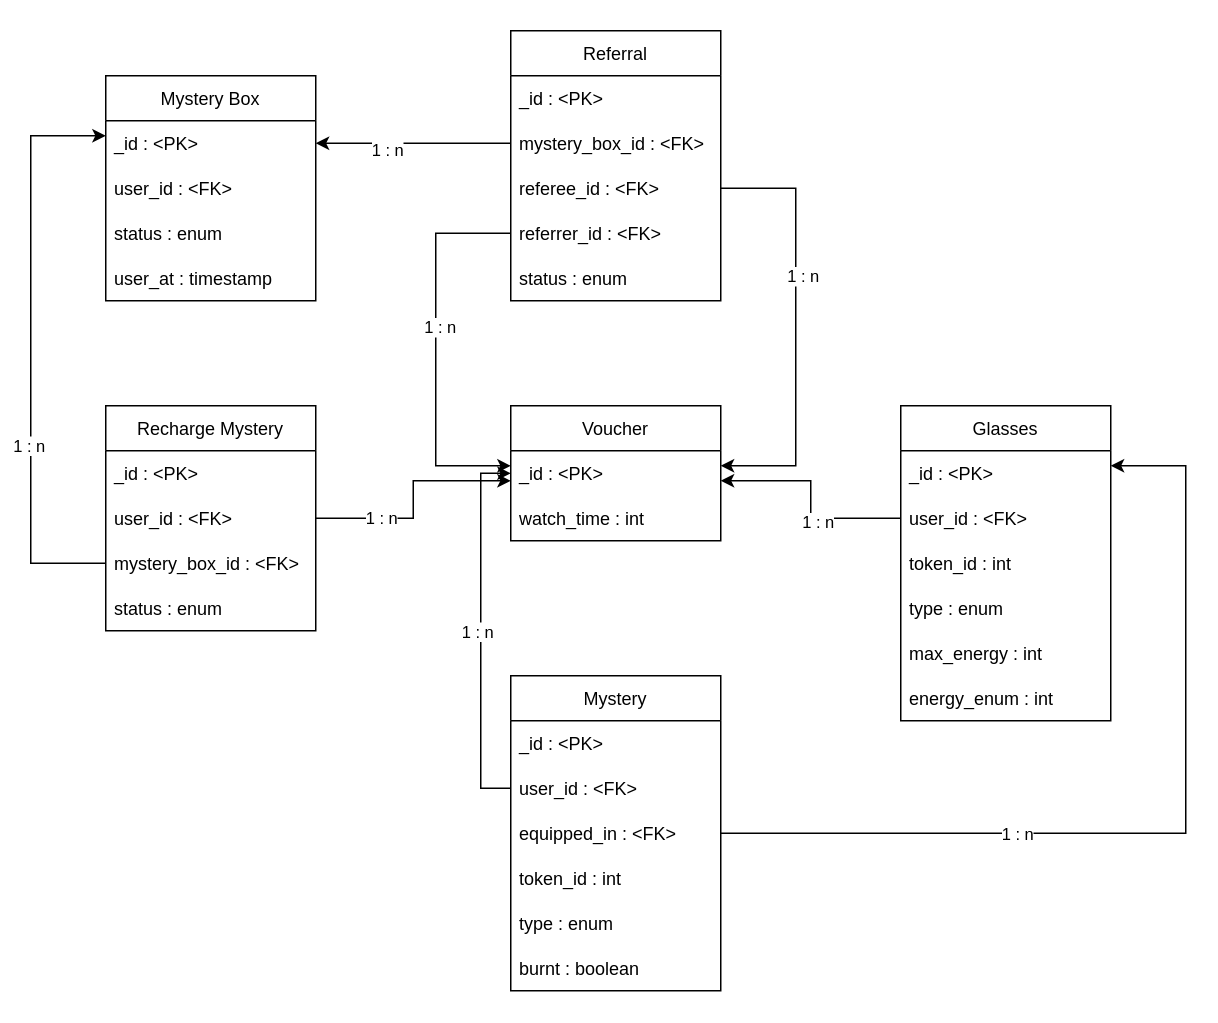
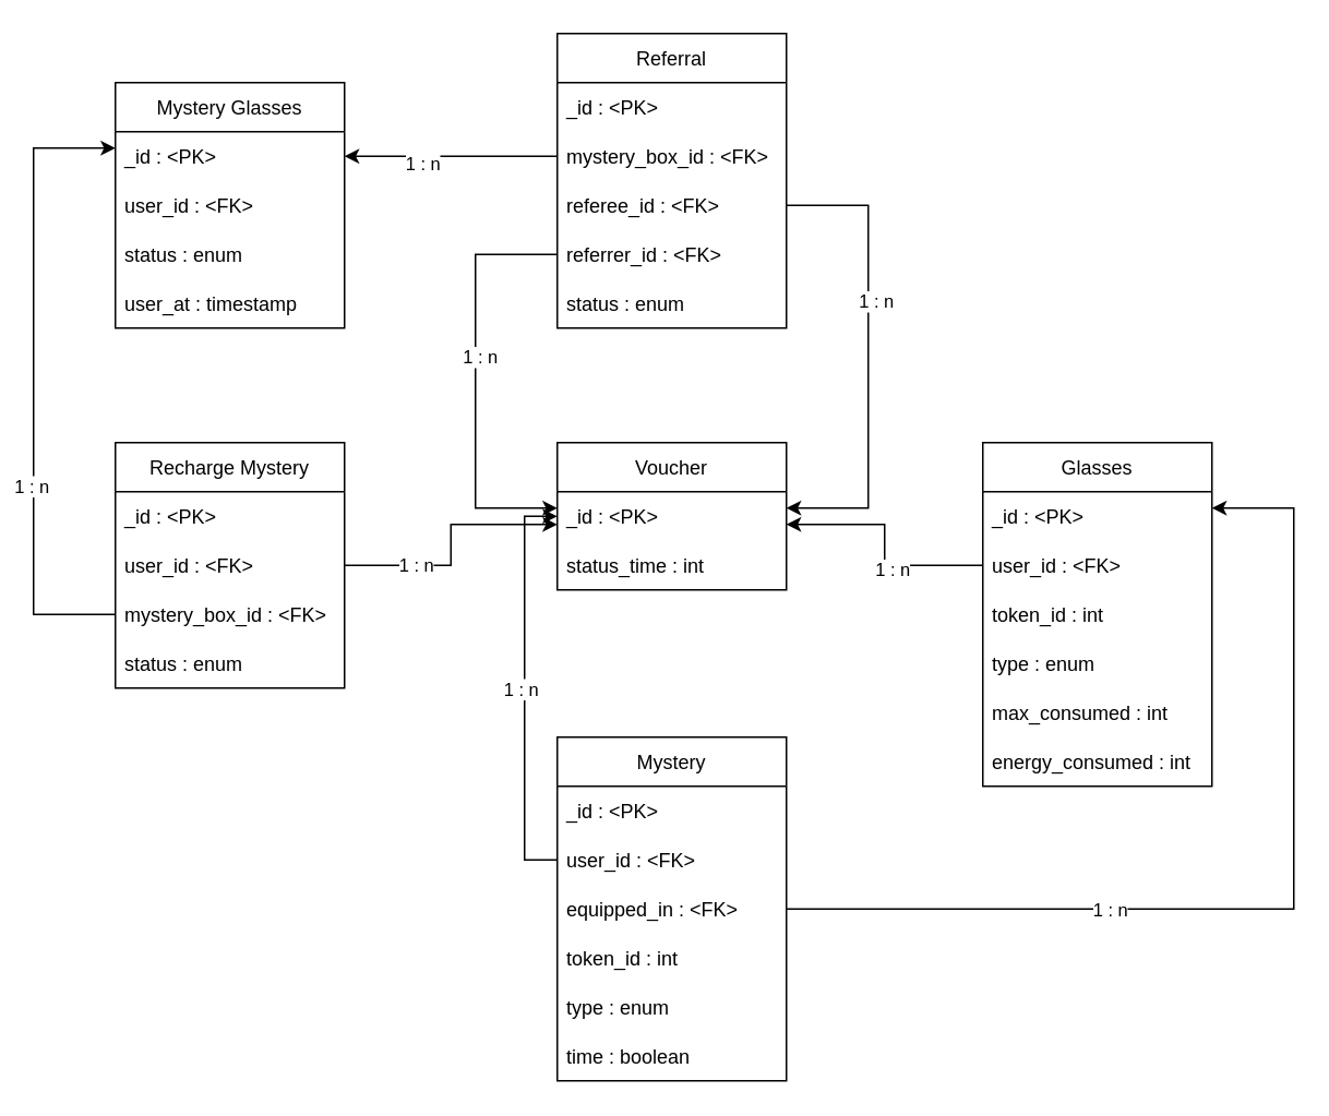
- <mxCell id="2" value="Mystery Box" style="swimlane;fontStyle=0;childLayout=stackLayout;horizontal=1;startSize=30;horizontalStack=0;resizeParent=1;resizeParentMax=0;resizeLast=0;collapsible=1;marginBottom=0;" parent="1" vertex="1"><mxGeometry x="70" y="50" width="140" height="150" as="geometry"><mxRectangle x="1101" y="490" width="60" height="30" as="alternateBounds" /></mxGeometry></mxCell>
+ <mxCell id="2" value="Mystery Glasses" style="swimlane;fontStyle=0;childLayout=stackLayout;horizontal=1;startSize=30;horizontalStack=0;resizeParent=1;resizeParentMax=0;resizeLast=0;collapsible=1;marginBottom=0;" parent="1" vertex="1"><mxGeometry x="70" y="50" width="140" height="150" as="geometry"><mxRectangle x="1101" y="490" width="60" height="30" as="alternateBounds" /></mxGeometry></mxCell>
- <mxCell id="28" value="watch_time : int" style="text;strokeColor=none;fillColor=none;align=left;verticalAlign=middle;spacingLeft=4;spacingRight=4;overflow=hidden;points=[[0,0.5],[1,0.5]];portConstraint=eastwest;rotatable=0;" parent="26" vertex="1"><mxGeometry y="60" width="140" height="30" as="geometry" /></mxCell>
+ <mxCell id="28" value="status_time : int" style="text;strokeColor=none;fillColor=none;align=left;verticalAlign=middle;spacingLeft=4;spacingRight=4;overflow=hidden;points=[[0,0.5],[1,0.5]];portConstraint=eastwest;rotatable=0;" parent="26" vertex="1"><mxGeometry y="60" width="140" height="30" as="geometry" /></mxCell>
- <mxCell id="24" value="max_energy : int" style="text;strokeColor=none;fillColor=none;align=left;verticalAlign=middle;spacingLeft=4;spacingRight=4;overflow=hidden;points=[[0,0.5],[1,0.5]];portConstraint=eastwest;rotatable=0;" parent="19" vertex="1"><mxGeometry y="150" width="140" height="30" as="geometry" /></mxCell>
+ <mxCell id="24" value="max_consumed : int" style="text;strokeColor=none;fillColor=none;align=left;verticalAlign=middle;spacingLeft=4;spacingRight=4;overflow=hidden;points=[[0,0.5],[1,0.5]];portConstraint=eastwest;rotatable=0;" parent="19" vertex="1"><mxGeometry y="150" width="140" height="30" as="geometry" /></mxCell>
- <mxCell id="25" value="energy_enum : int" style="text;strokeColor=none;fillColor=none;align=left;verticalAlign=middle;spacingLeft=4;spacingRight=4;overflow=hidden;points=[[0,0.5],[1,0.5]];portConstraint=eastwest;rotatable=0;" parent="19" vertex="1"><mxGeometry y="180" width="140" height="30" as="geometry" /></mxCell>
+ <mxCell id="25" value="energy_consumed : int" style="text;strokeColor=none;fillColor=none;align=left;verticalAlign=middle;spacingLeft=4;spacingRight=4;overflow=hidden;points=[[0,0.5],[1,0.5]];portConstraint=eastwest;rotatable=0;" parent="19" vertex="1"><mxGeometry y="180" width="140" height="30" as="geometry" /></mxCell>
- <mxCell id="18" value="burnt : boolean" style="text;strokeColor=none;fillColor=none;align=left;verticalAlign=middle;spacingLeft=4;spacingRight=4;overflow=hidden;points=[[0,0.5],[1,0.5]];portConstraint=eastwest;rotatable=0;" parent="12" vertex="1"><mxGeometry y="180" width="140" height="30" as="geometry" /></mxCell>
+ <mxCell id="18" value="time : boolean" style="text;strokeColor=none;fillColor=none;align=left;verticalAlign=middle;spacingLeft=4;spacingRight=4;overflow=hidden;points=[[0,0.5],[1,0.5]];portConstraint=eastwest;rotatable=0;" parent="12" vertex="1"><mxGeometry y="180" width="140" height="30" as="geometry" /></mxCell>
